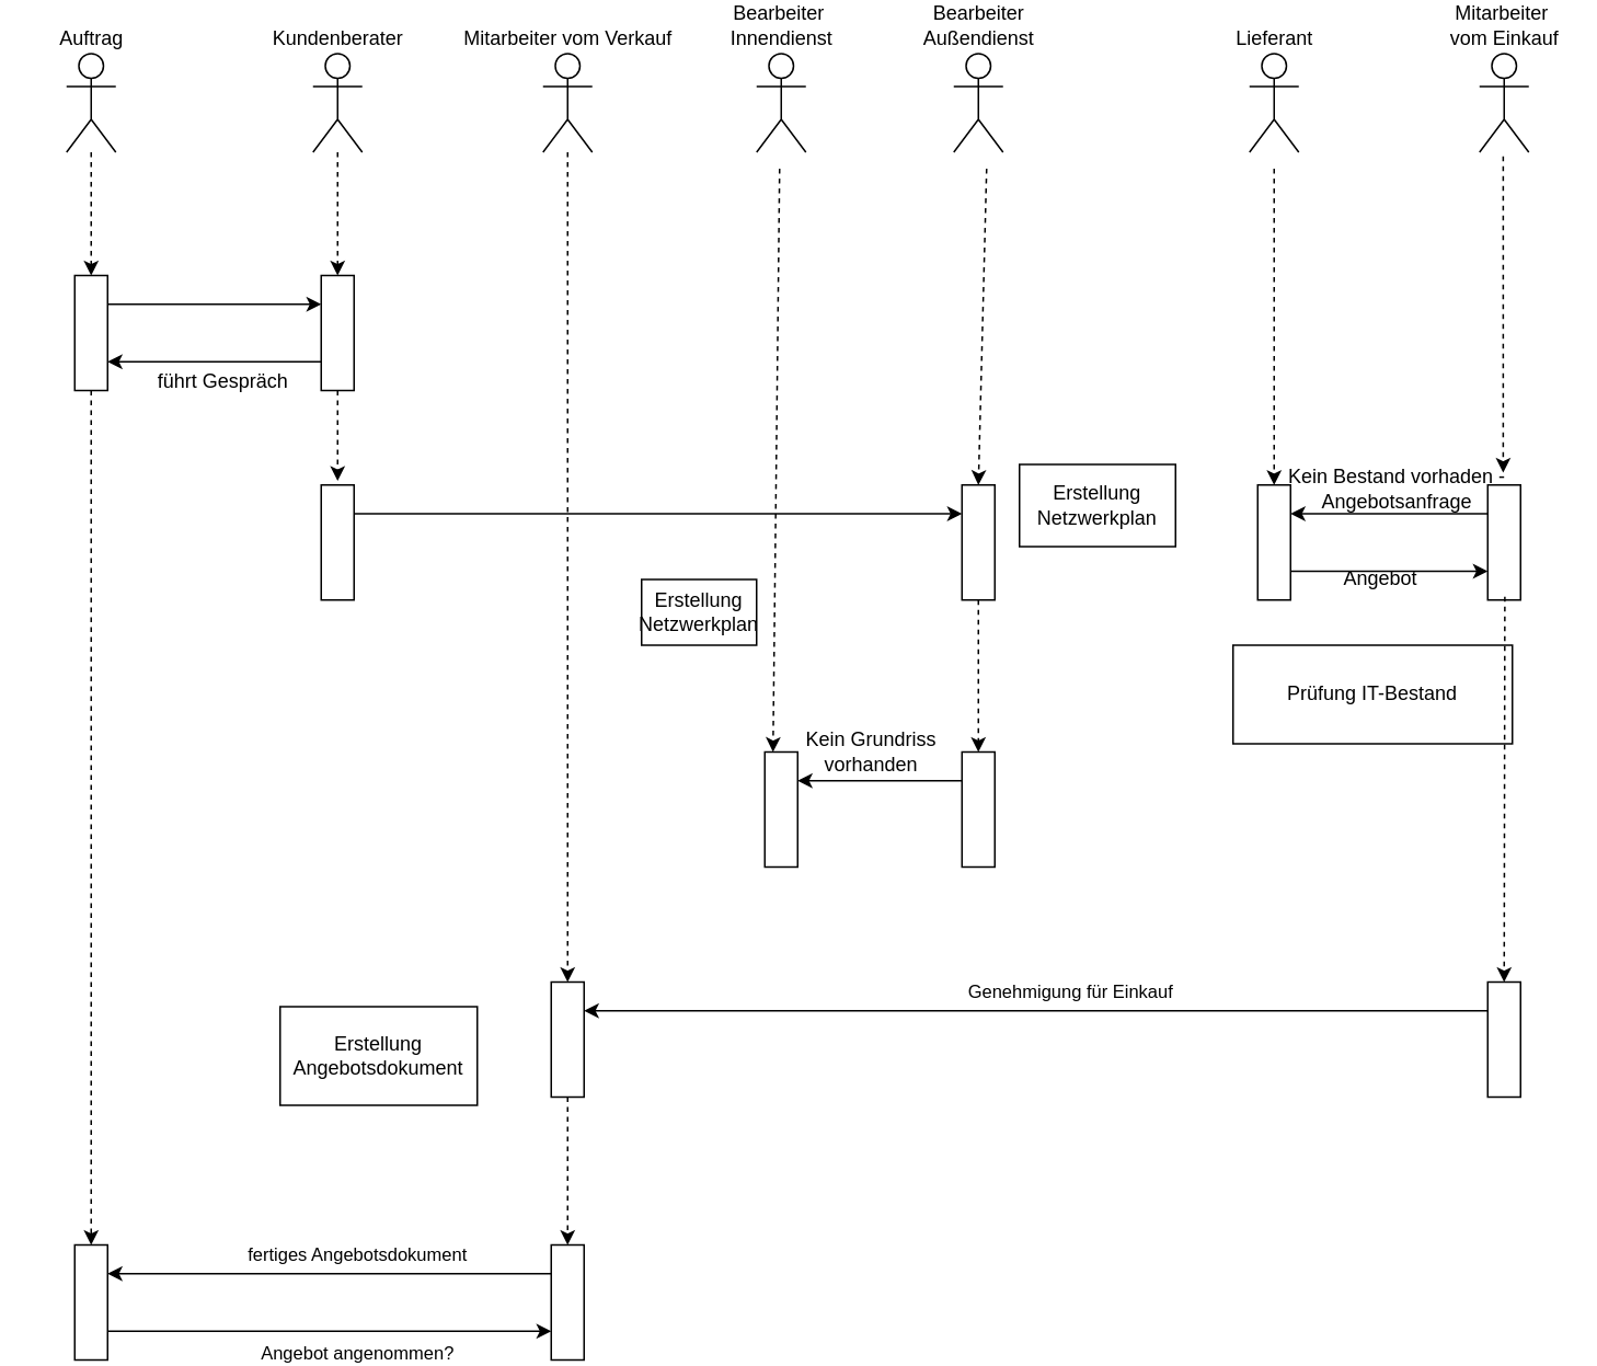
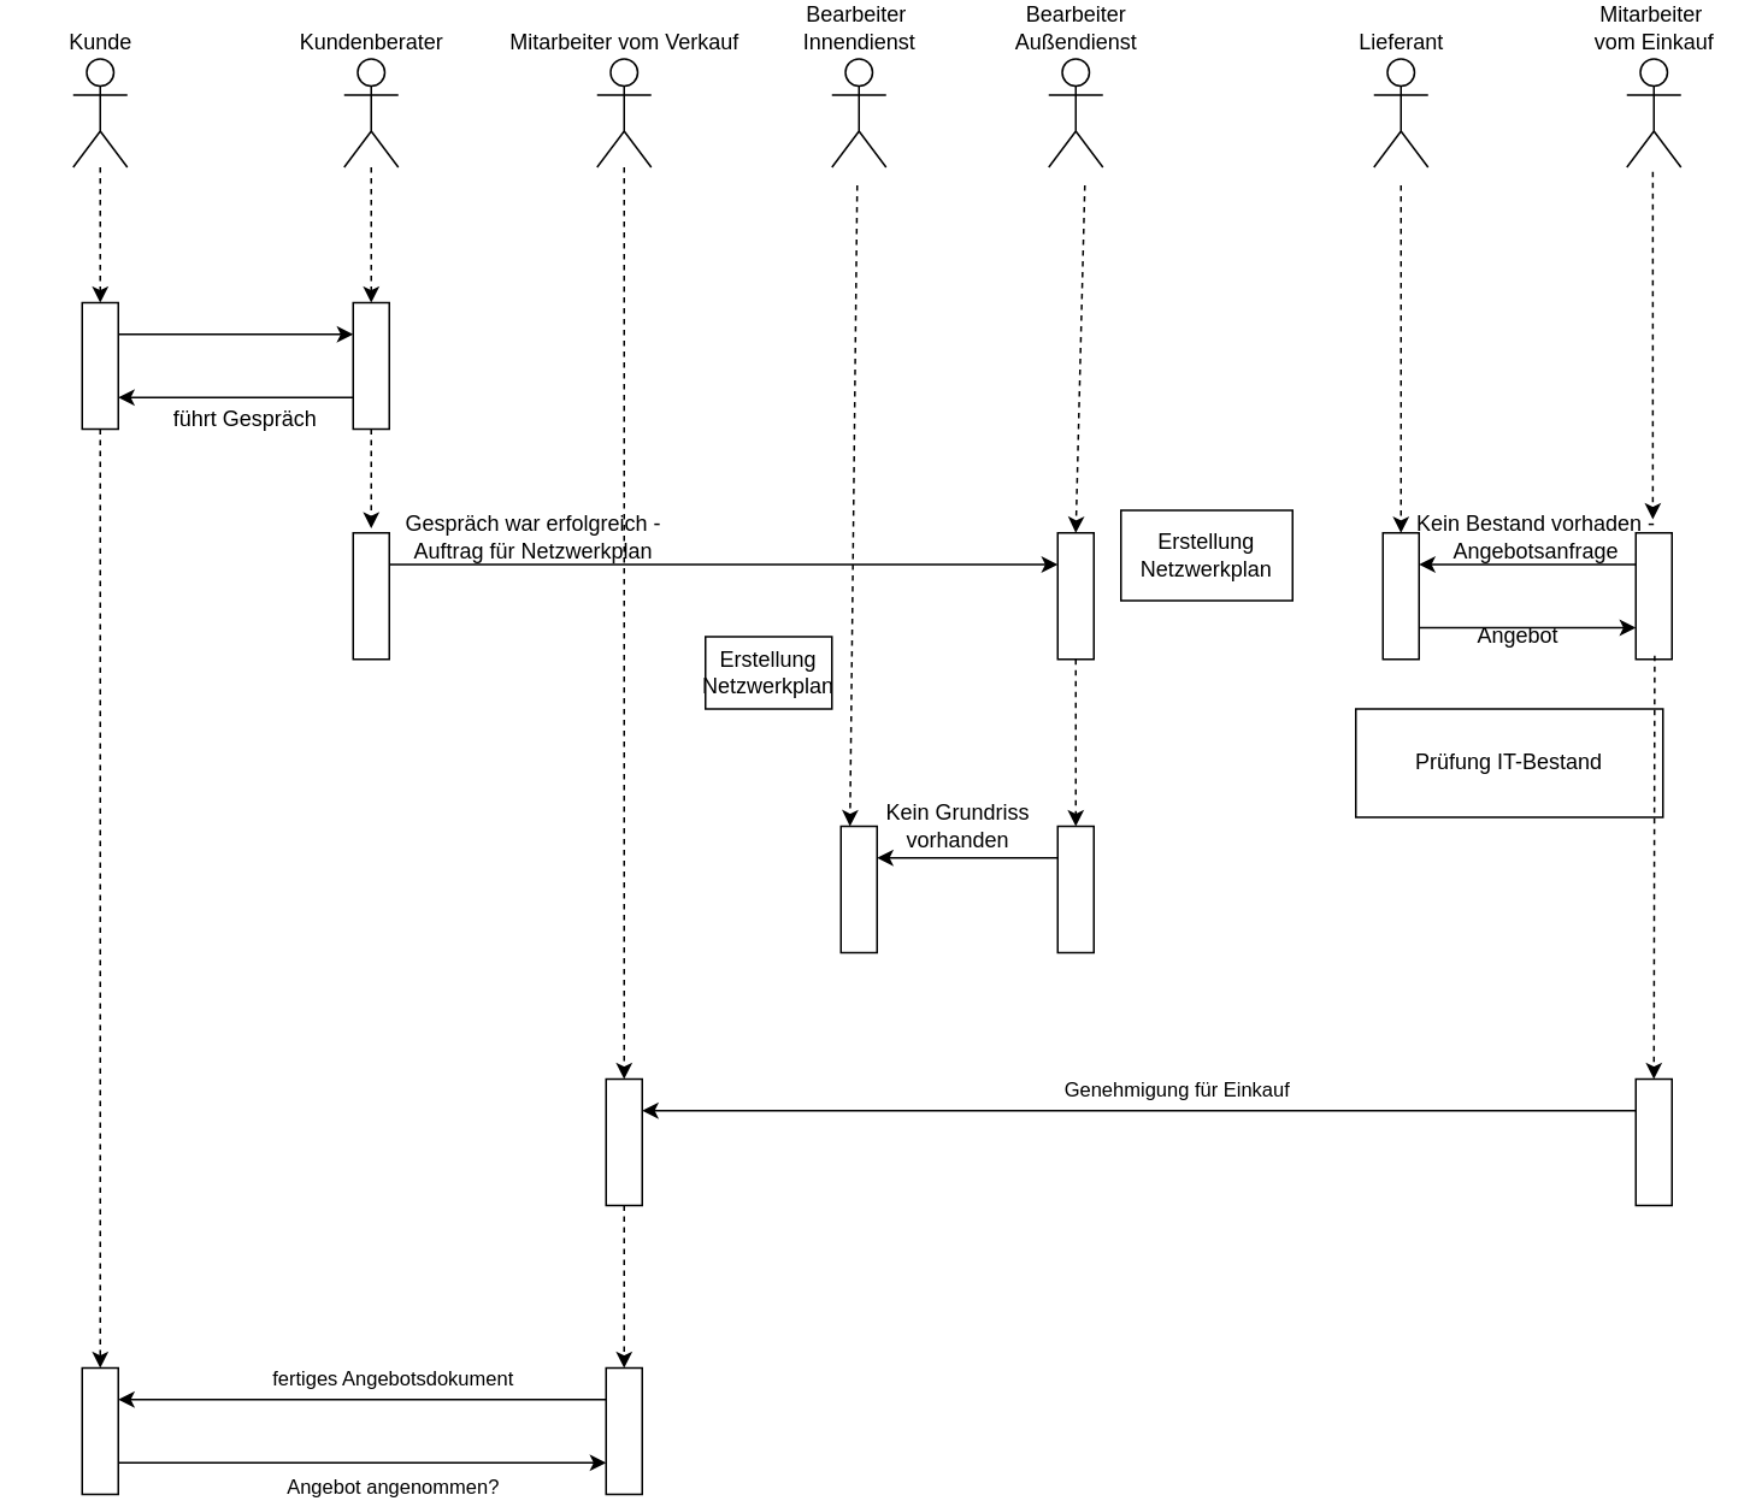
- <mxCell id="8" value="Auftrag" style="shape=umlActor;verticalLabelPosition=top;verticalAlign=bottom;html=1;labelPosition=center;align=center;" parent="1" vertex="1"><mxGeometry x="40" y="20" width="30" height="60" as="geometry" /></mxCell>
+ <mxCell id="8" value="Kunde" style="shape=umlActor;verticalLabelPosition=top;verticalAlign=bottom;html=1;labelPosition=center;align=center;" parent="1" vertex="1"><mxGeometry x="40" y="20" width="30" height="60" as="geometry" /></mxCell>
+ <mxCell id="27" value="Gespräch war erfolgreich - Auftrag für Netzwerkplan" style="text;html=1;strokeColor=none;fillColor=none;align=center;verticalAlign=middle;whiteSpace=wrap;rounded=0;" vertex="1" parent="1"><mxGeometry x="220" y="270" width="150" height="30" as="geometry" /></mxCell>
- <mxCell id="42" value="Erstellung Angebotsdokument" style="rounded=0;whiteSpace=wrap;html=1;" vertex="1" parent="1"><mxGeometry x="170" y="600" width="120" height="60" as="geometry" /></mxCell>
